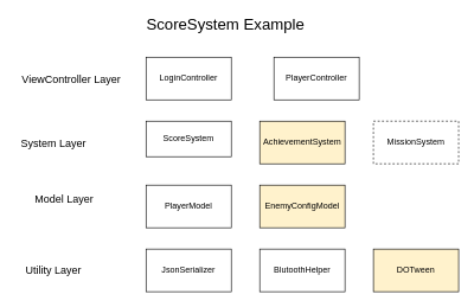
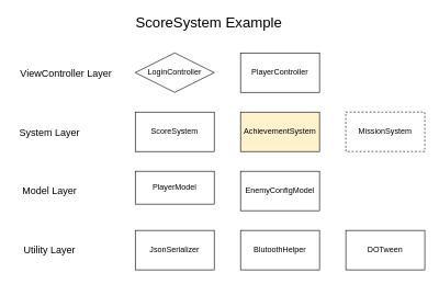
- <mxCell id="2" value="LoginController" style="rounded=0;whiteSpace=wrap;html=1;" vertex="1" parent="1"><mxGeometry x="205" y="80" width="120" height="60" as="geometry" /></mxCell>
+ <mxCell id="2" value="LoginController" style="rhombus;whiteSpace=wrap;html=1;" vertex="1" parent="1"><mxGeometry x="205" y="80" width="120" height="60" as="geometry" /></mxCell>
- <mxCell id="3" value="PlayerController" style="rounded=0;whiteSpace=wrap;html=1;" vertex="1" parent="1"><mxGeometry x="385" y="80" width="120" height="60" as="geometry" /></mxCell>
+ <mxCell id="3" value="PlayerController" style="rounded=0;whiteSpace=wrap;html=1;" vertex="1" parent="1"><mxGeometry x="365" y="80" width="120" height="60" as="geometry" /></mxCell>
- <mxCell id="4" value="ScoreSystem" style="rounded=0;whiteSpace=wrap;html=1;" vertex="1" parent="1"><mxGeometry x="205" y="170" width="120" height="50" as="geometry" /></mxCell>
+ <mxCell id="4" value="ScoreSystem" style="rounded=0;whiteSpace=wrap;html=1;" vertex="1" parent="1"><mxGeometry x="205" y="170" width="120" height="60" as="geometry" /></mxCell>
- <mxCell id="13" value="Model Layer" style="text;html=1;strokeColor=none;fillColor=none;align=center;verticalAlign=middle;whiteSpace=wrap;rounded=0;fontSize=15;" vertex="1" parent="1"><mxGeometry x="35" y="265" width="110" height="30" as="geometry" /></mxCell>
+ <mxCell id="13" value="Model Layer" style="text;html=1;strokeColor=none;fillColor=none;align=center;verticalAlign=middle;whiteSpace=wrap;rounded=0;fontSize=15;" vertex="1" parent="1"><mxGeometry x="20" y="275" width="110" height="30" as="geometry" /></mxCell>
- <mxCell id="7" value="PlayerModel" style="rounded=0;whiteSpace=wrap;html=1;" vertex="1" parent="1"><mxGeometry x="205" y="260" width="120" height="60" as="geometry" /></mxCell>
+ <mxCell id="7" value="PlayerModel" style="rounded=0;whiteSpace=wrap;html=1;" vertex="1" parent="1"><mxGeometry x="205" y="260" width="120" height="50" as="geometry" /></mxCell>
- <mxCell id="8" value="EnemyConfigModel" style="rounded=0;whiteSpace=wrap;html=1;fillColor=#fff2cc;" vertex="1" parent="1"><mxGeometry x="365" y="260" width="120" height="60" as="geometry" /></mxCell>
+ <mxCell id="8" value="EnemyConfigModel" style="rounded=0;whiteSpace=wrap;html=1;" vertex="1" parent="1"><mxGeometry x="365" y="260" width="120" height="60" as="geometry" /></mxCell>
- <mxCell id="11" value="DOTween" style="rounded=0;whiteSpace=wrap;html=1;fillColor=#fff2cc;" vertex="1" parent="1"><mxGeometry x="525" y="350" width="120" height="60" as="geometry" /></mxCell>
+ <mxCell id="11" value="DOTween" style="rounded=0;whiteSpace=wrap;html=1;" vertex="1" parent="1"><mxGeometry x="525" y="350" width="120" height="60" as="geometry" /></mxCell>
